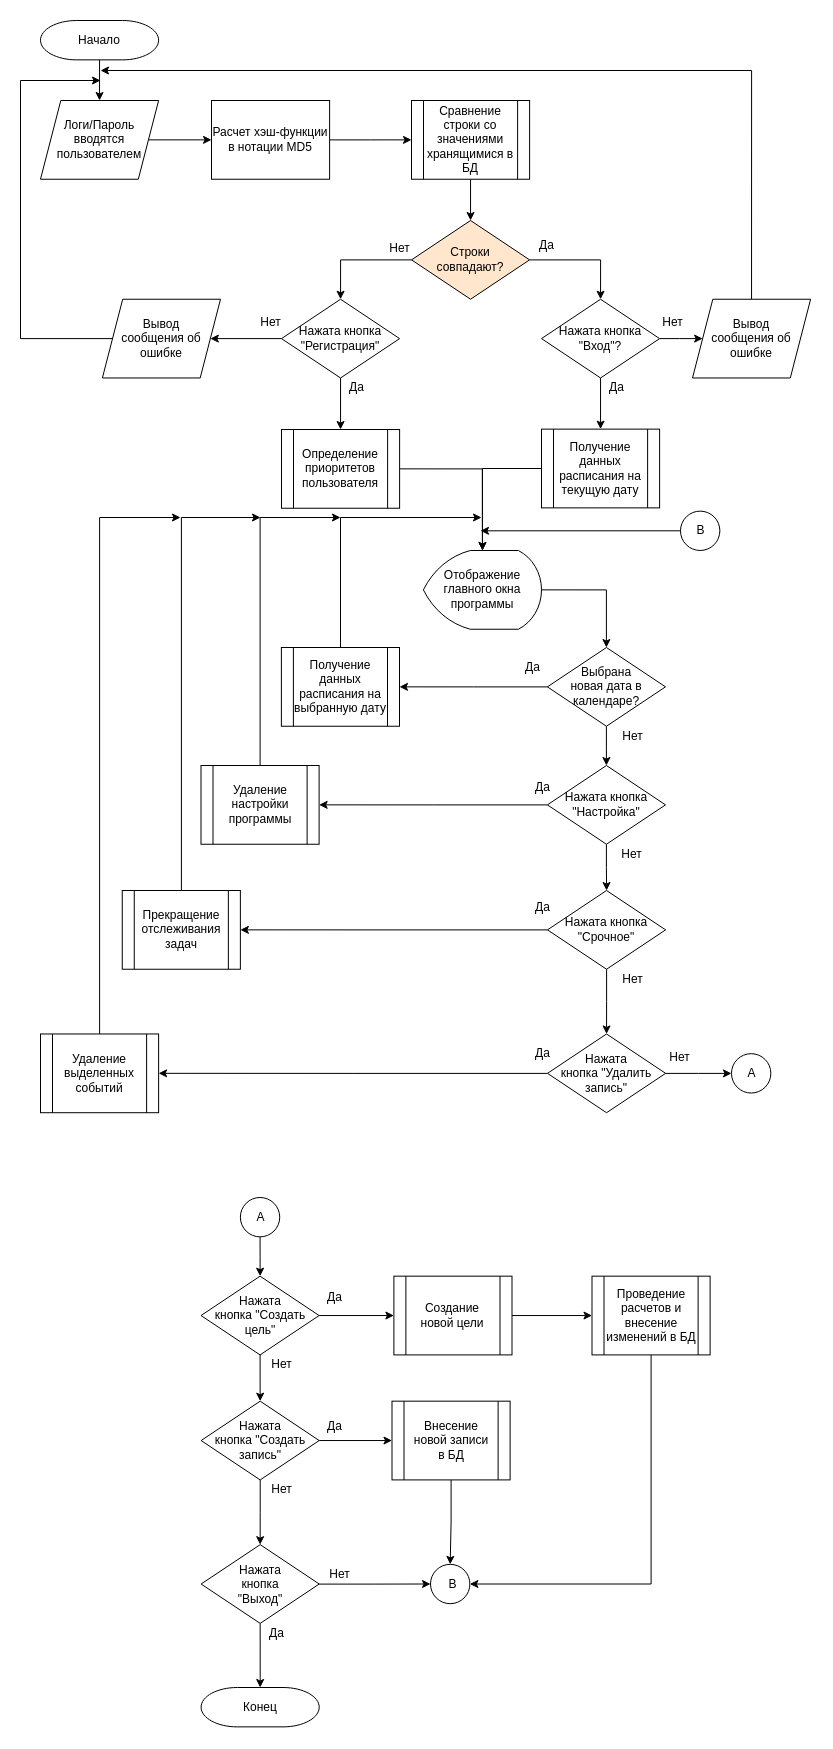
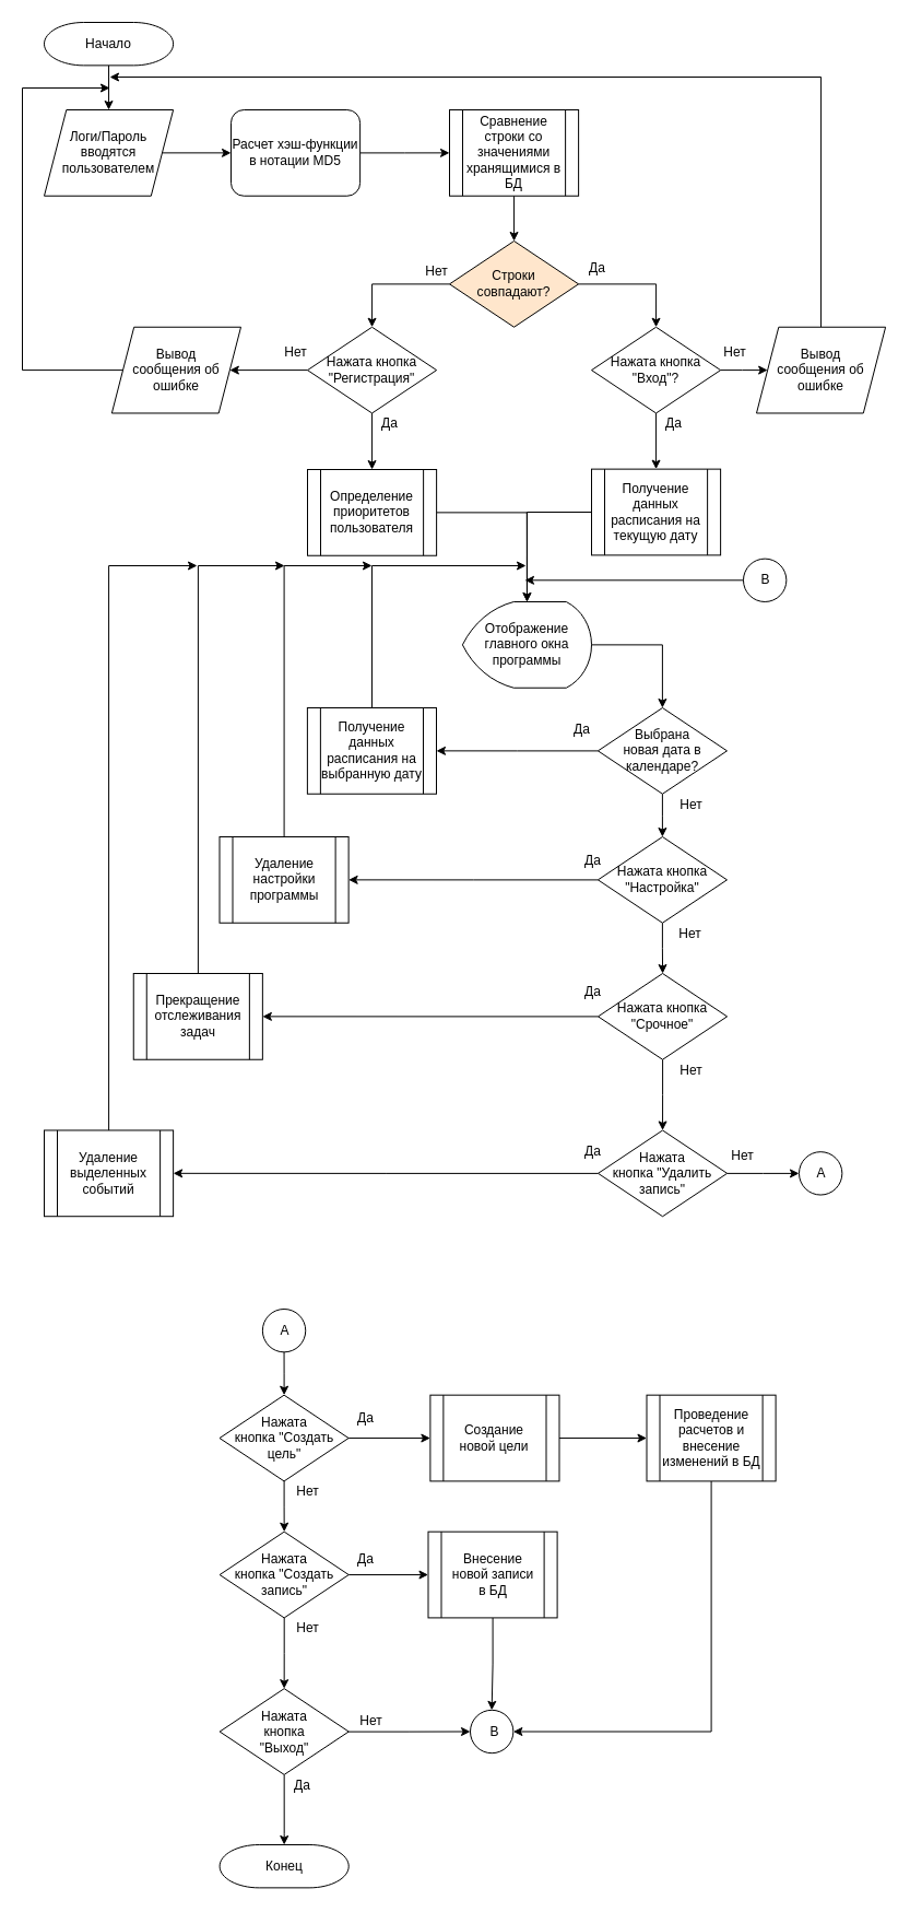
- <mxCell id="5" value="Расчет хэш-функции в нотации MD5" style="rounded=0;whiteSpace=wrap;html=1;strokeWidth=1;" parent="1" vertex="1"><mxGeometry x="211" y="100" width="118.11" height="78.74" as="geometry" /></mxCell>
+ <mxCell id="5" value="Расчет хэш-функции в нотации MD5" style="whiteSpace=wrap;html=1;strokeWidth=1;rounded=1;" parent="1" vertex="1"><mxGeometry x="211" y="100" width="118.11" height="78.74" as="geometry" /></mxCell>
